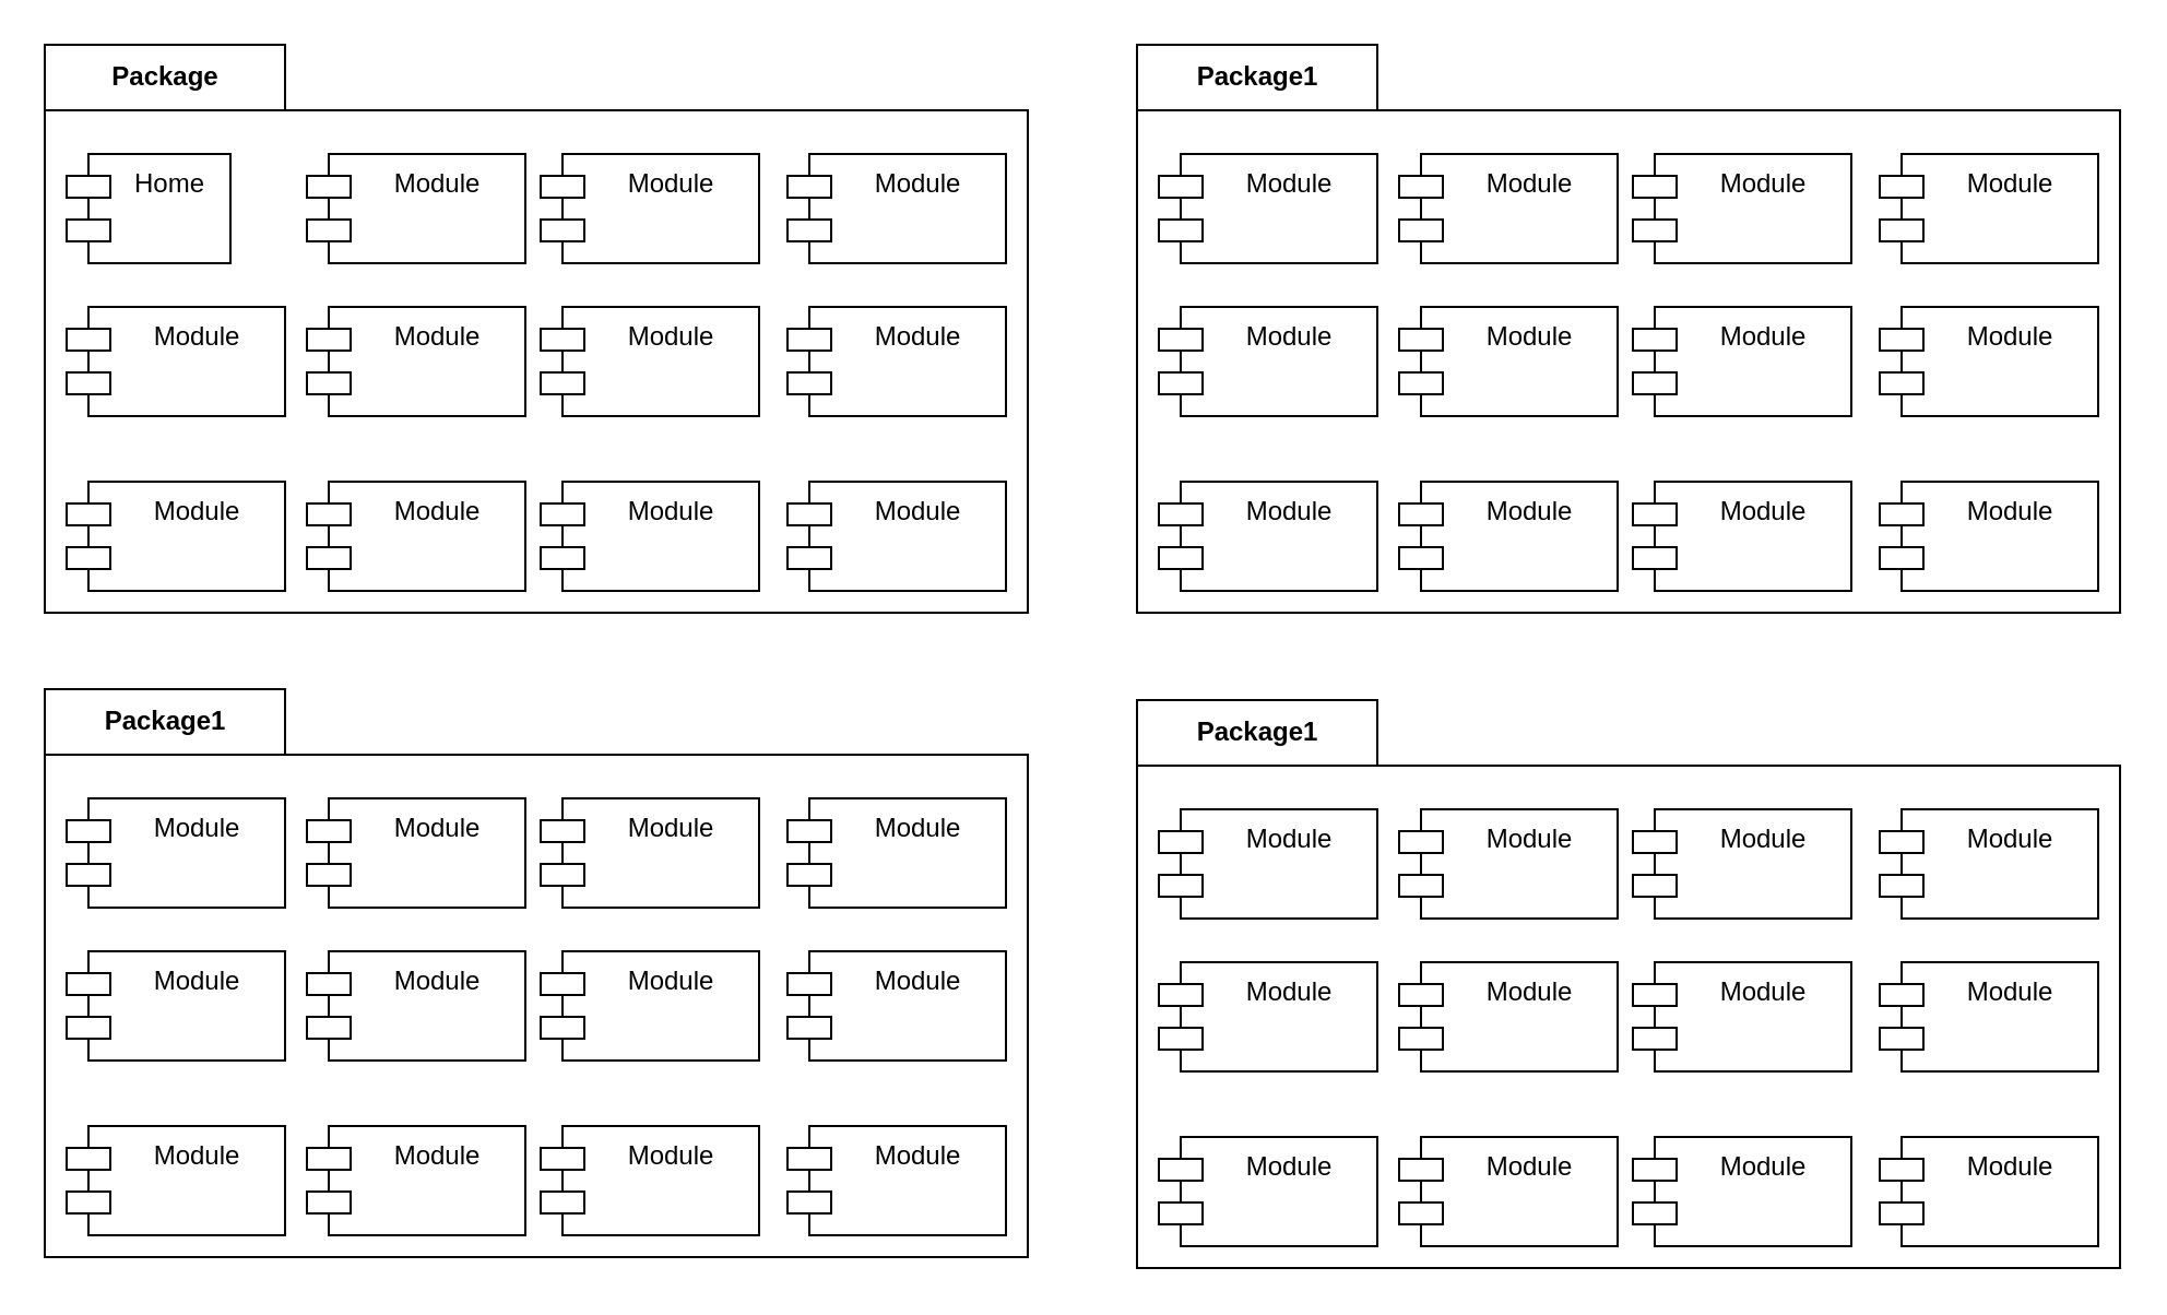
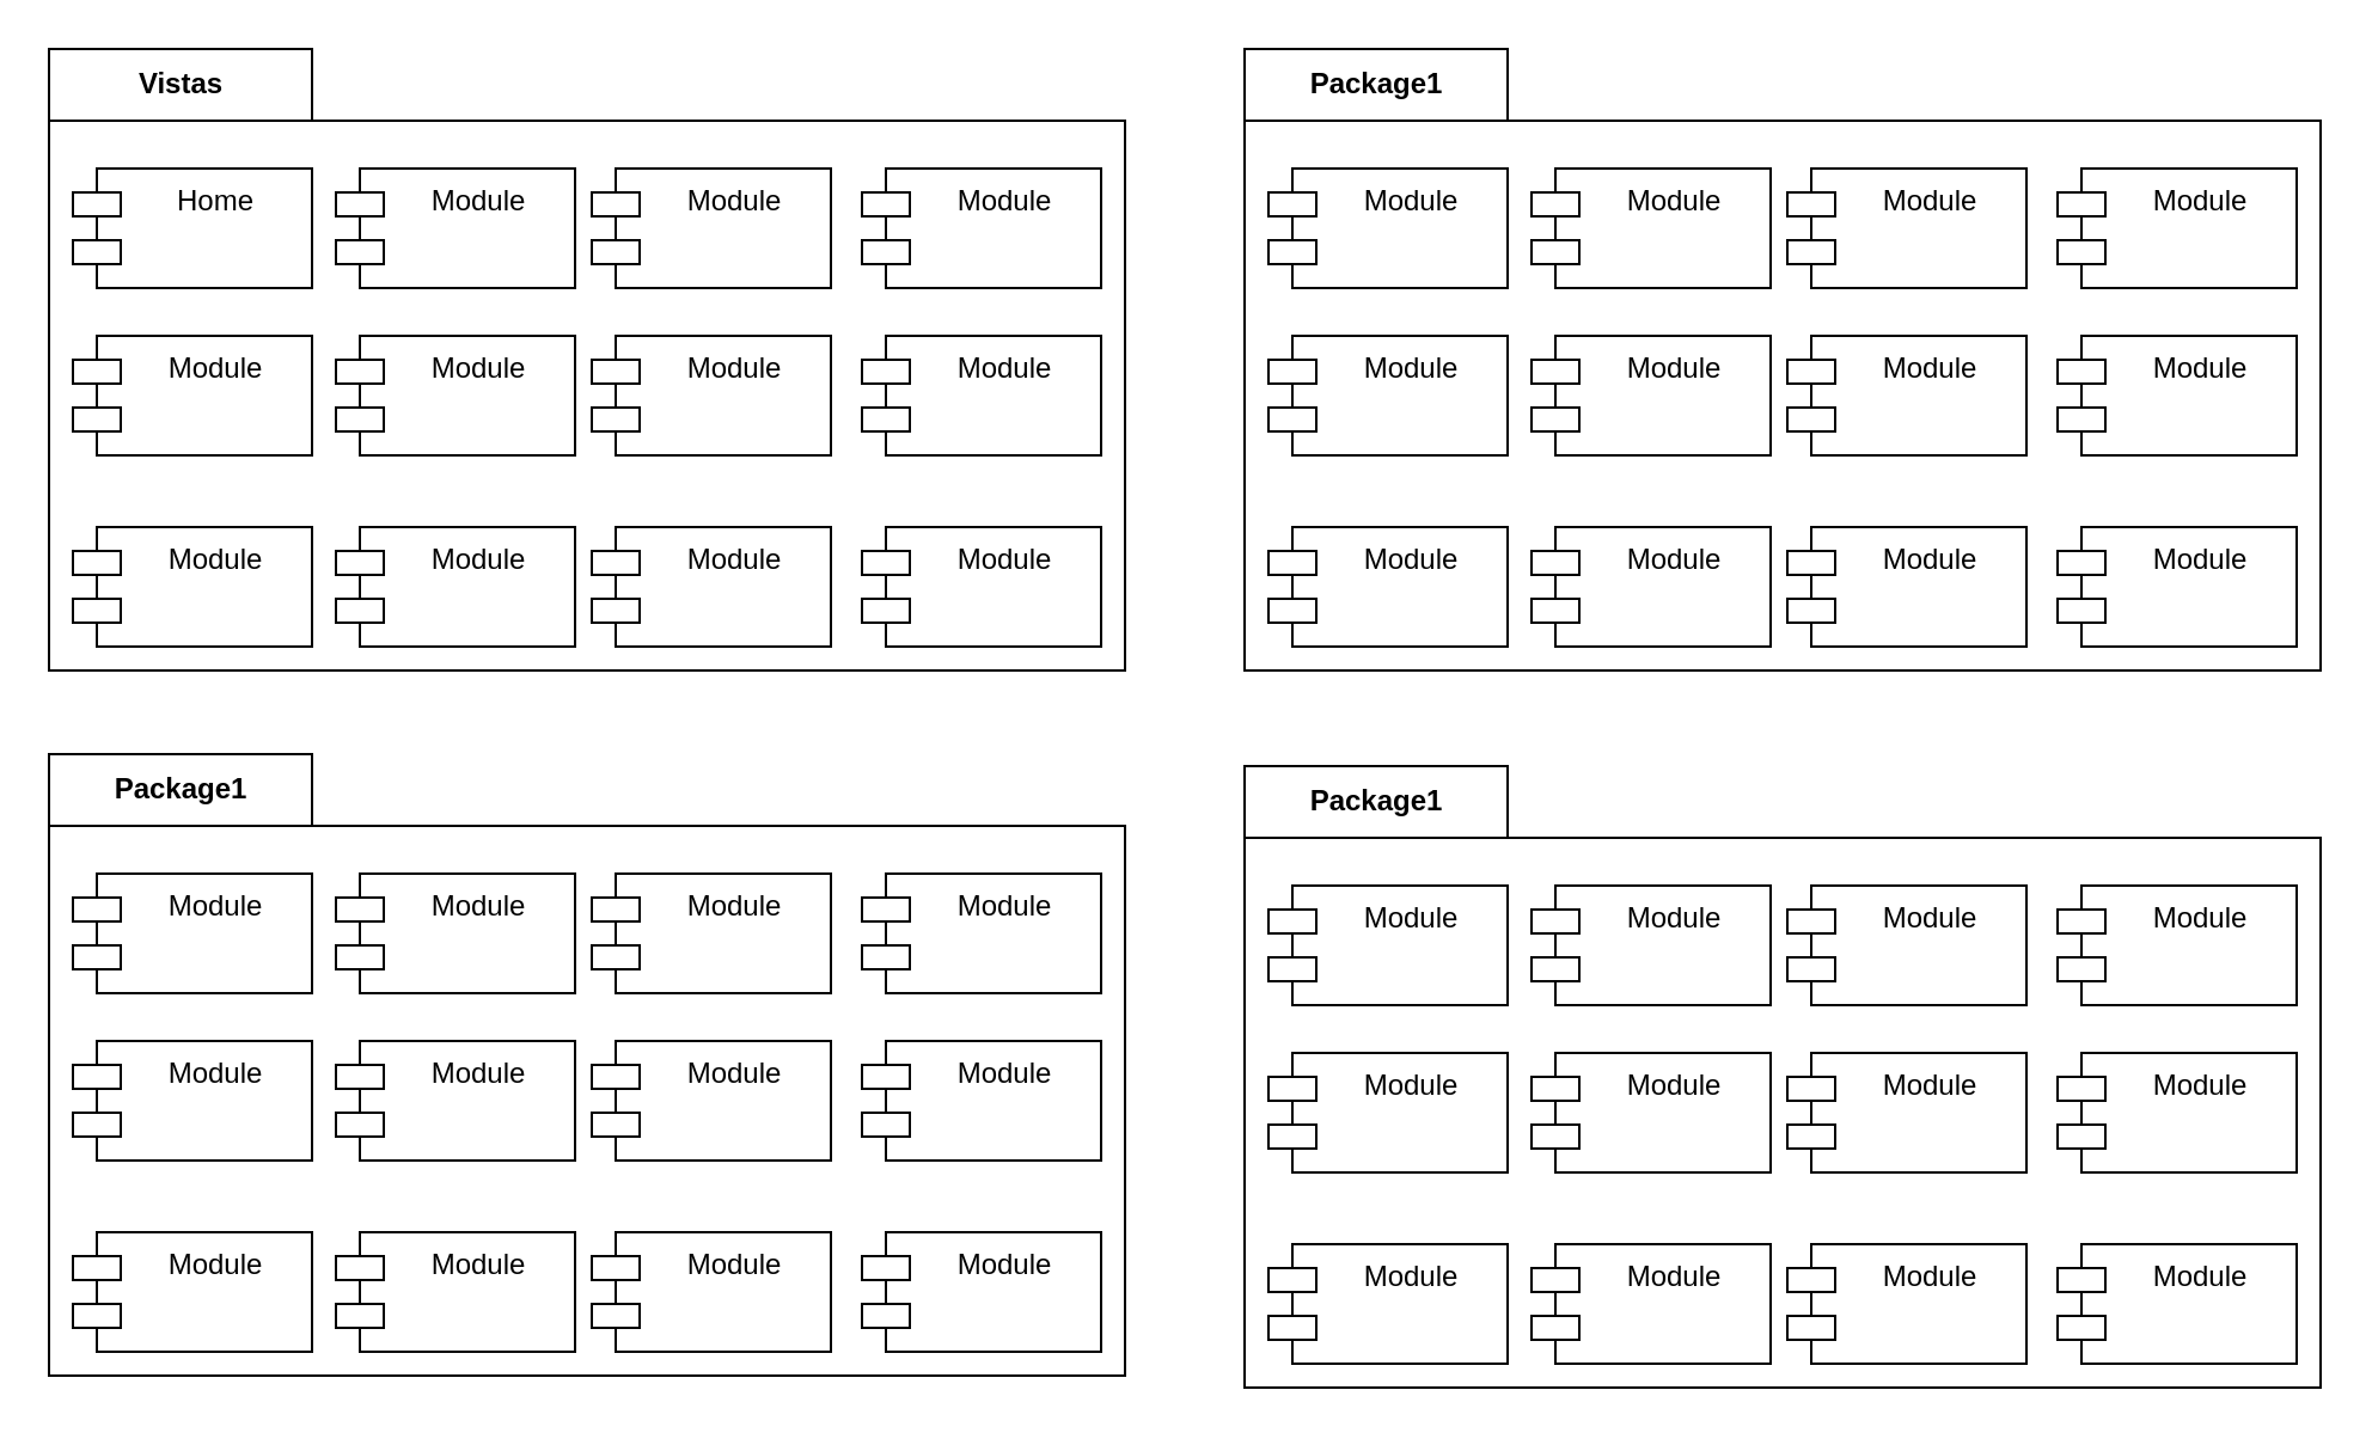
- <mxCell id="2" value="Package" style="shape=folder;fontStyle=1;tabWidth=110;tabHeight=30;tabPosition=left;html=1;boundedLbl=1;labelInHeader=1;container=1;collapsible=0;recursiveResize=0;" vertex="1" parent="1"><mxGeometry x="20" y="20" width="450" height="260" as="geometry" /></mxCell>
+ <mxCell id="2" value="Vistas" style="shape=folder;fontStyle=1;tabWidth=110;tabHeight=30;tabPosition=left;html=1;boundedLbl=1;labelInHeader=1;container=1;collapsible=0;recursiveResize=0;" vertex="1" parent="1"><mxGeometry x="20" y="20" width="450" height="260" as="geometry" /></mxCell>
- <mxCell id="14" value="Home" style="shape=module;align=left;spacingLeft=20;align=center;verticalAlign=top;" vertex="1" parent="2"><mxGeometry x="10" y="50" width="75" height="50" as="geometry" /></mxCell>
+ <mxCell id="14" value="Home" style="shape=module;align=left;spacingLeft=20;align=center;verticalAlign=top;" vertex="1" parent="2"><mxGeometry x="10" y="50" width="100" height="50" as="geometry" /></mxCell>
